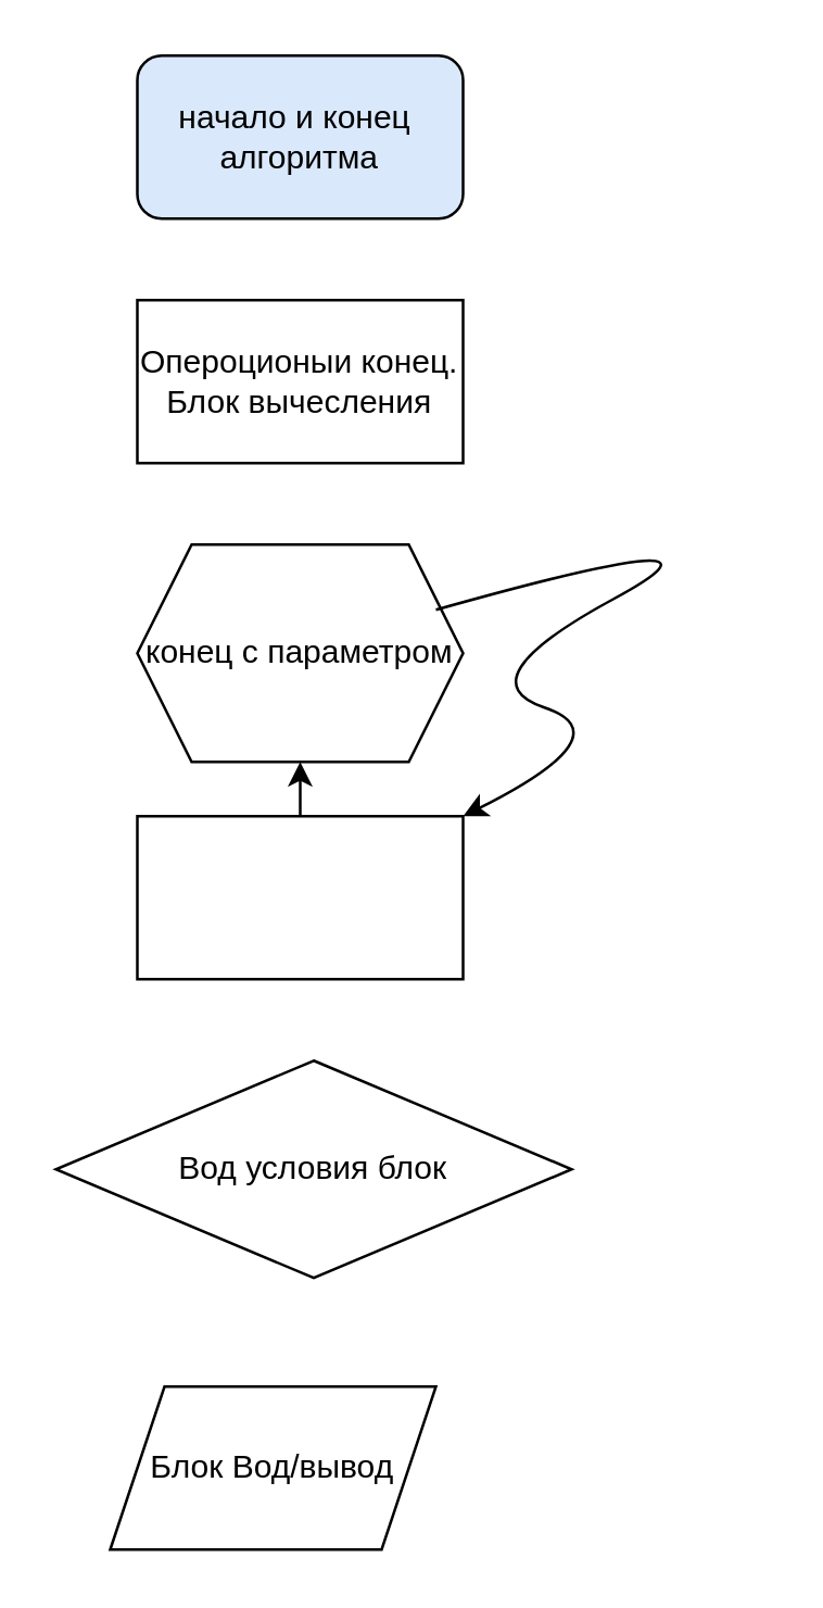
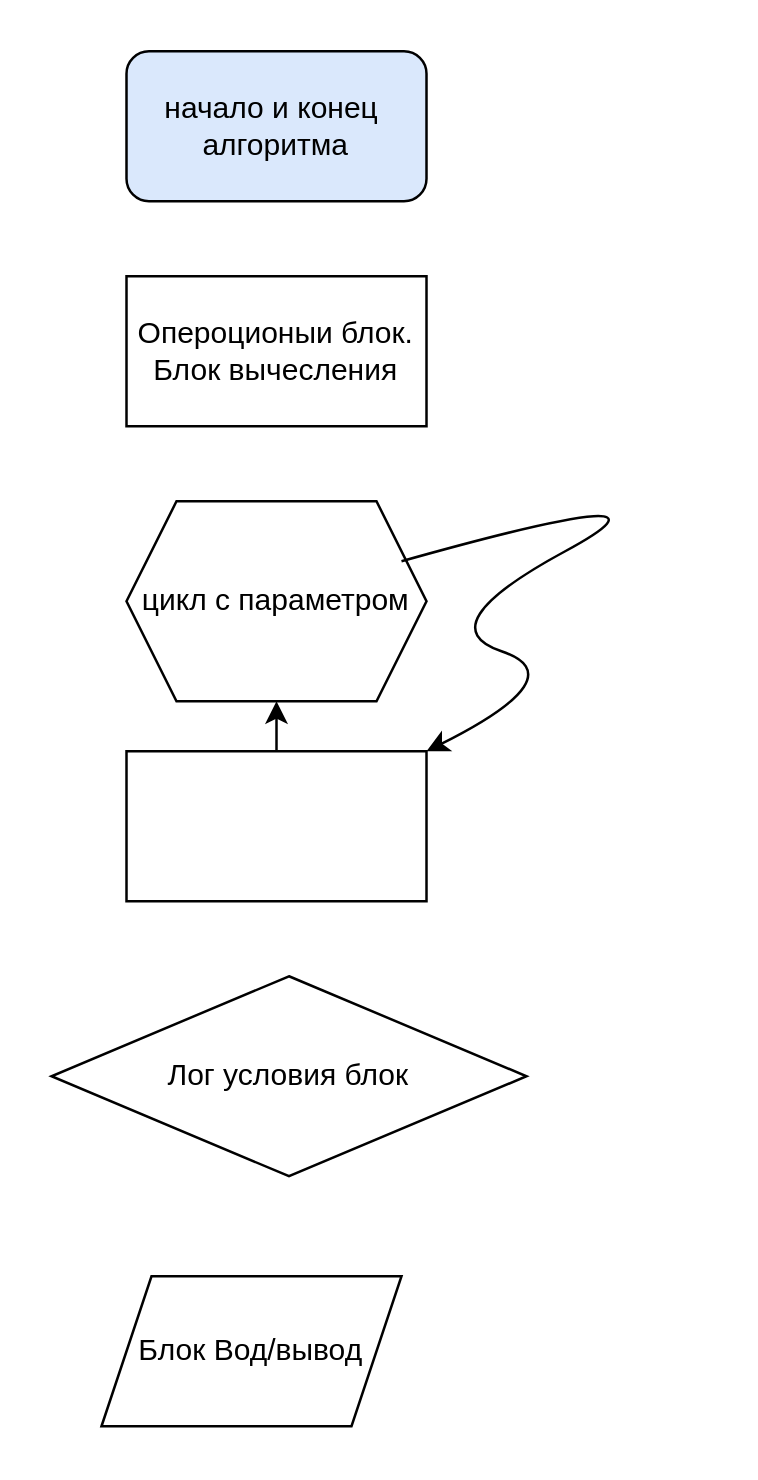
- <mxCell id="3" value="Опероционыи конец.&lt;br&gt;Блок вычесления&lt;br&gt;&lt;span id=&quot;docs-internal-guid-e5a6055f-7fff-bd05-0e52-e50ff6fc9528&quot;&gt;&lt;/span&gt;" style="rounded=0;whiteSpace=wrap;html=1;" vertex="1" parent="1"><mxGeometry x="50" y="110" width="120" height="60" as="geometry" /></mxCell>
+ <mxCell id="3" value="Опероционыи блок.&lt;br&gt;Блок вычесления&lt;br&gt;&lt;span id=&quot;docs-internal-guid-e5a6055f-7fff-bd05-0e52-e50ff6fc9528&quot;&gt;&lt;/span&gt;" style="rounded=0;whiteSpace=wrap;html=1;" vertex="1" parent="1"><mxGeometry x="50" y="110" width="120" height="60" as="geometry" /></mxCell>
- <mxCell id="5" value="конец с параметром" style="shape=hexagon;perimeter=hexagonPerimeter2;whiteSpace=wrap;html=1;fixedSize=1;" vertex="1" parent="1"><mxGeometry x="50" y="200" width="120" height="80" as="geometry" /></mxCell>
+ <mxCell id="5" value="цикл с параметром" style="shape=hexagon;perimeter=hexagonPerimeter2;whiteSpace=wrap;html=1;fixedSize=1;" vertex="1" parent="1"><mxGeometry x="50" y="200" width="120" height="80" as="geometry" /></mxCell>
- <mxCell id="9" value="Вод условия блок" style="rhombus;whiteSpace=wrap;html=1;" vertex="1" parent="1"><mxGeometry x="20" y="390" width="190" height="80" as="geometry" /></mxCell>
+ <mxCell id="9" value="Лог условия блок" style="rhombus;whiteSpace=wrap;html=1;" vertex="1" parent="1"><mxGeometry x="20" y="390" width="190" height="80" as="geometry" /></mxCell>
